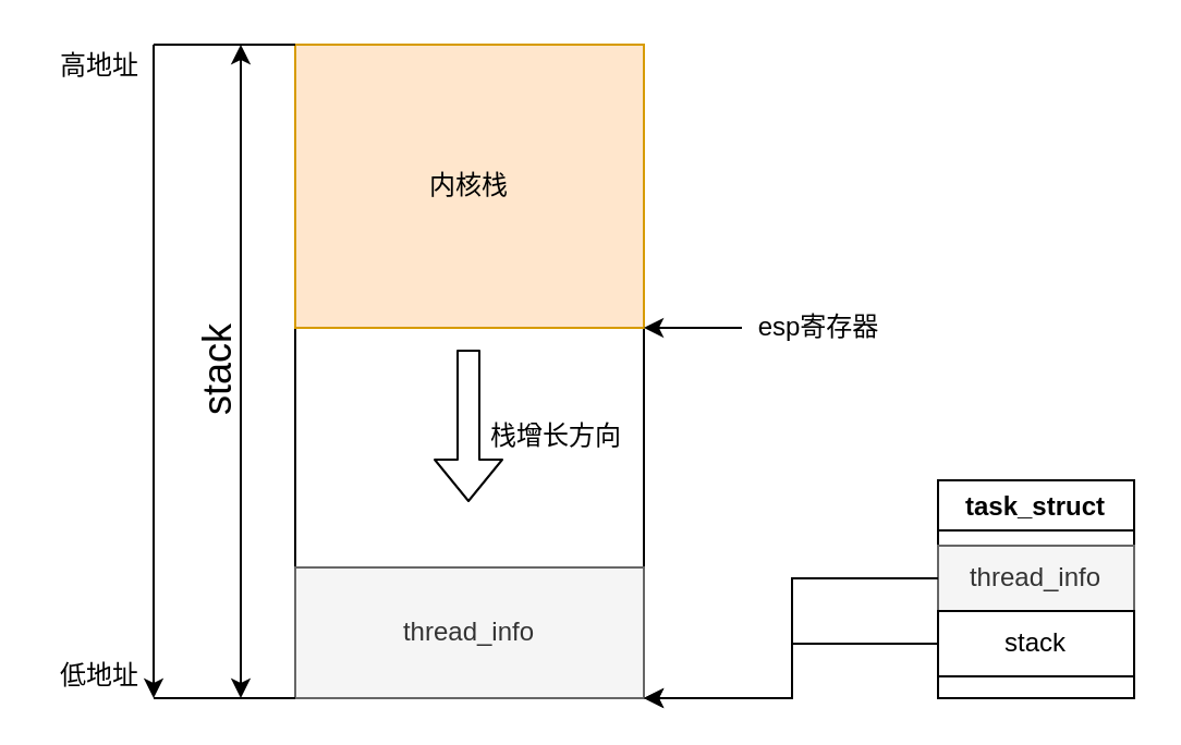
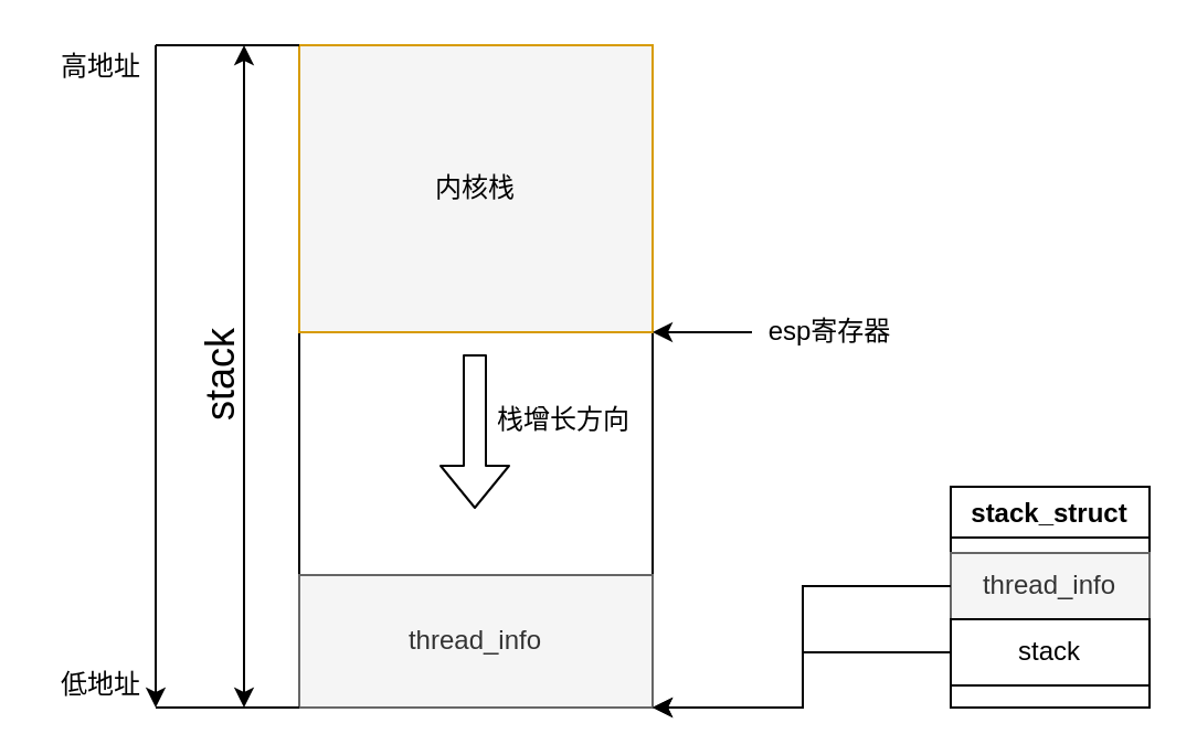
- <mxCell id="4" value="内核栈" style="rounded=0;whiteSpace=wrap;html=1;fillColor=#ffe6cc;strokeColor=#d79b00;" vertex="1" parent="1"><mxGeometry x="135" y="20" width="160" height="130" as="geometry" /></mxCell>
+ <mxCell id="4" value="内核栈" style="rounded=0;whiteSpace=wrap;html=1;fillColor=#f5f5f5;strokeColor=#d79b00;" vertex="1" parent="1"><mxGeometry x="135" y="20" width="160" height="130" as="geometry" /></mxCell>
- <mxCell id="13" value="栈增长方向" style="text;html=1;strokeColor=none;fillColor=none;align=center;verticalAlign=middle;whiteSpace=wrap;rounded=0;" vertex="1" parent="1"><mxGeometry x="220" y="190" width="70" height="20" as="geometry" /></mxCell>
+ <mxCell id="13" value="栈增长方向" style="text;html=1;strokeColor=none;fillColor=none;align=center;verticalAlign=middle;whiteSpace=wrap;rounded=0;" vertex="1" parent="1"><mxGeometry x="220" y="180" width="70" height="20" as="geometry" /></mxCell>
- <mxCell id="16" value="task_struct" style="swimlane;" vertex="1" parent="1"><mxGeometry x="430" y="220" width="90" height="100" as="geometry" /></mxCell>
+ <mxCell id="16" value="stack_struct" style="swimlane;" vertex="1" parent="1"><mxGeometry x="430" y="220" width="90" height="100" as="geometry" /></mxCell>
